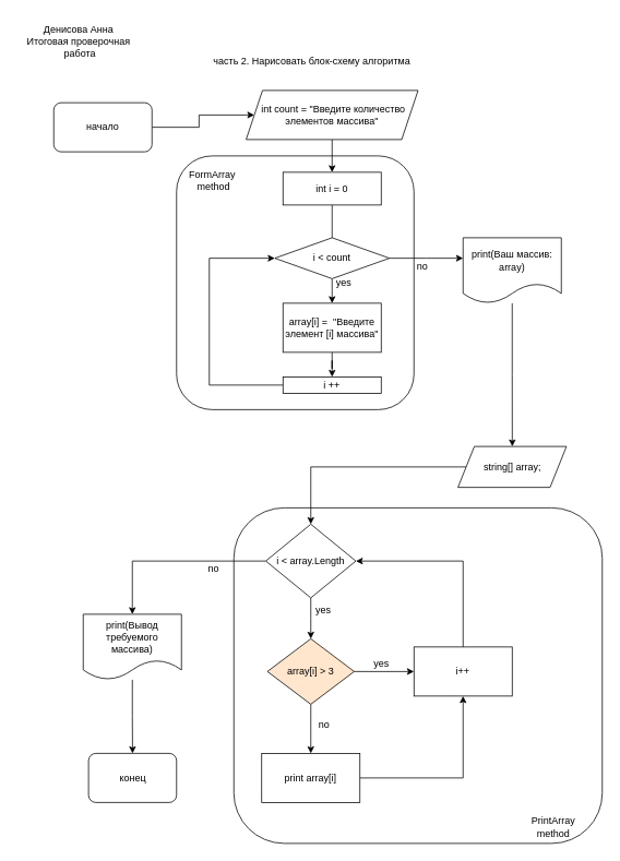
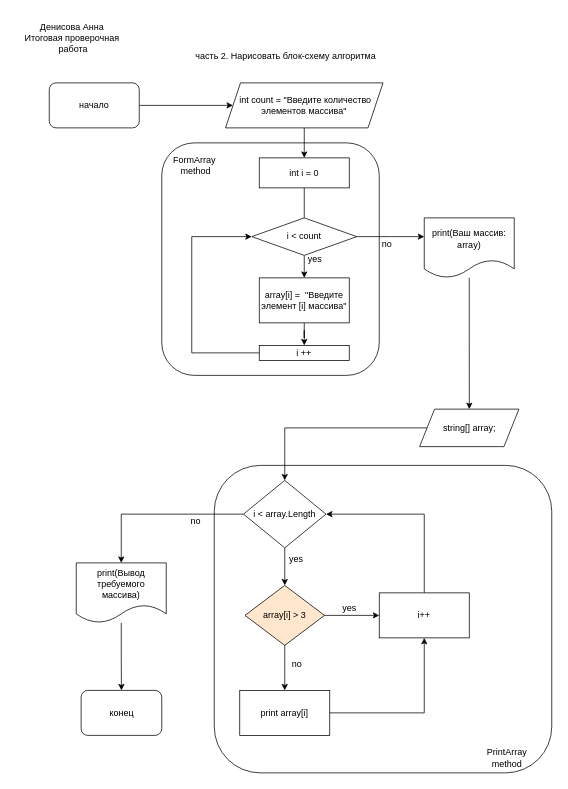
- <mxCell id="5" value="начало" style="rounded=1;whiteSpace=wrap;html=1;" parent="1" vertex="1"><mxGeometry x="65" y="125" width="120" height="60" as="geometry" /></mxCell>
+ <mxCell id="5" value="начало" style="rounded=1;whiteSpace=wrap;html=1;" parent="1" vertex="1"><mxGeometry x="65" y="110" width="120" height="60" as="geometry" /></mxCell>
